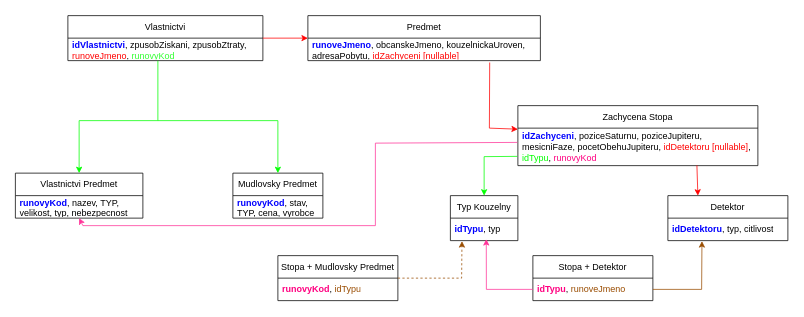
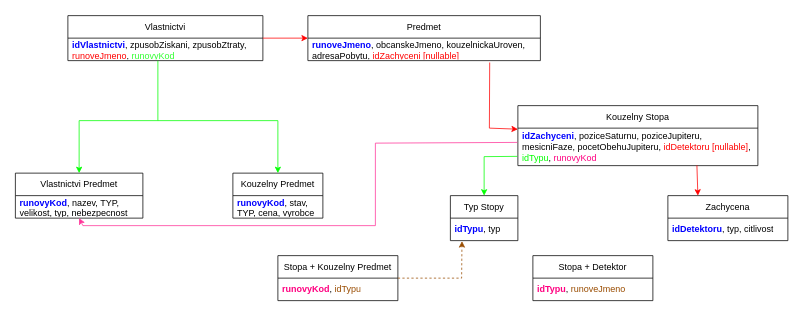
- <mxCell id="7" value="Zachycena Stopa" style="swimlane;fontStyle=0;childLayout=stackLayout;horizontal=1;startSize=30;horizontalStack=0;resizeParent=1;resizeParentMax=0;resizeLast=0;collapsible=1;marginBottom=0;whiteSpace=wrap;html=1;" vertex="1" parent="1"><mxGeometry x="690" y="140" width="320" height="80" as="geometry" /></mxCell>
+ <mxCell id="7" value="Kouzelny Stopa" style="swimlane;fontStyle=0;childLayout=stackLayout;horizontal=1;startSize=30;horizontalStack=0;resizeParent=1;resizeParentMax=0;resizeLast=0;collapsible=1;marginBottom=0;whiteSpace=wrap;html=1;" vertex="1" parent="1"><mxGeometry x="690" y="140" width="320" height="80" as="geometry" /></mxCell>
- <mxCell id="22" value="Mudlovsky Predmet" style="swimlane;fontStyle=0;childLayout=stackLayout;horizontal=1;startSize=30;horizontalStack=0;resizeParent=1;resizeParentMax=0;resizeLast=0;collapsible=1;marginBottom=0;whiteSpace=wrap;html=1;" vertex="1" parent="1"><mxGeometry x="310" y="230" width="120" height="60" as="geometry" /></mxCell>
+ <mxCell id="22" value="Kouzelny Predmet" style="swimlane;fontStyle=0;childLayout=stackLayout;horizontal=1;startSize=30;horizontalStack=0;resizeParent=1;resizeParentMax=0;resizeLast=0;collapsible=1;marginBottom=0;whiteSpace=wrap;html=1;" vertex="1" parent="1"><mxGeometry x="310" y="230" width="120" height="60" as="geometry" /></mxCell>
- <mxCell id="13" value="Typ Kouzelny" style="swimlane;fontStyle=0;childLayout=stackLayout;horizontal=1;startSize=30;horizontalStack=0;resizeParent=1;resizeParentMax=0;resizeLast=0;collapsible=1;marginBottom=0;whiteSpace=wrap;html=1;" vertex="1" parent="1"><mxGeometry x="600" y="260" width="90" height="60" as="geometry" /></mxCell>
+ <mxCell id="13" value="Typ Stopy" style="swimlane;fontStyle=0;childLayout=stackLayout;horizontal=1;startSize=30;horizontalStack=0;resizeParent=1;resizeParentMax=0;resizeLast=0;collapsible=1;marginBottom=0;whiteSpace=wrap;html=1;" vertex="1" parent="1"><mxGeometry x="600" y="260" width="90" height="60" as="geometry" /></mxCell>
- <mxCell id="10" value="Detektor" style="swimlane;fontStyle=0;childLayout=stackLayout;horizontal=1;startSize=30;horizontalStack=0;resizeParent=1;resizeParentMax=0;resizeLast=0;collapsible=1;marginBottom=0;whiteSpace=wrap;html=1;" vertex="1" parent="1"><mxGeometry x="890" y="260" width="160" height="60" as="geometry" /></mxCell>
+ <mxCell id="10" value="Zachycena" style="swimlane;fontStyle=0;childLayout=stackLayout;horizontal=1;startSize=30;horizontalStack=0;resizeParent=1;resizeParentMax=0;resizeLast=0;collapsible=1;marginBottom=0;whiteSpace=wrap;html=1;" vertex="1" parent="1"><mxGeometry x="890" y="260" width="160" height="60" as="geometry" /></mxCell>
- <mxCell id="25" value="Stopa + Mudlovsky Predmet" style="swimlane;fontStyle=0;childLayout=stackLayout;horizontal=1;startSize=30;horizontalStack=0;resizeParent=1;resizeParentMax=0;resizeLast=0;collapsible=1;marginBottom=0;whiteSpace=wrap;html=1;" vertex="1" parent="1"><mxGeometry x="370" y="340" width="160" height="60" as="geometry" /></mxCell>
+ <mxCell id="25" value="Stopa + Kouzelny Predmet" style="swimlane;fontStyle=0;childLayout=stackLayout;horizontal=1;startSize=30;horizontalStack=0;resizeParent=1;resizeParentMax=0;resizeLast=0;collapsible=1;marginBottom=0;whiteSpace=wrap;html=1;" vertex="1" parent="1"><mxGeometry x="370" y="340" width="160" height="60" as="geometry" /></mxCell>
- <mxCell id="18" value="" style="endArrow=classic;html=1;rounded=0;exitX=0;exitY=0.5;exitDx=0;exitDy=0;entryX=0.532;entryY=0.933;entryDx=0;entryDy=0;entryPerimeter=0;strokeColor=#FF3399;" edge="1" parent="1" source="17" target="14"><mxGeometry width="50" height="50" relative="1" as="geometry"><mxPoint x="620" y="380" as="sourcePoint" /><mxPoint x="670" y="330" as="targetPoint" /><Array as="points"><mxPoint x="648" y="385" /></Array></mxGeometry></mxCell>
- <mxCell id="19" value="" style="endArrow=classic;html=1;rounded=0;entryX=0.284;entryY=1.025;entryDx=0;entryDy=0;entryPerimeter=0;exitX=1;exitY=0.5;exitDx=0;exitDy=0;strokeColor=#994C00;" edge="1" parent="1" source="17" target="11"><mxGeometry width="50" height="50" relative="1" as="geometry"><mxPoint x="620" y="380" as="sourcePoint" /><mxPoint x="670" y="330" as="targetPoint" /><Array as="points"><mxPoint x="935" y="385" /></Array></mxGeometry></mxCell>
